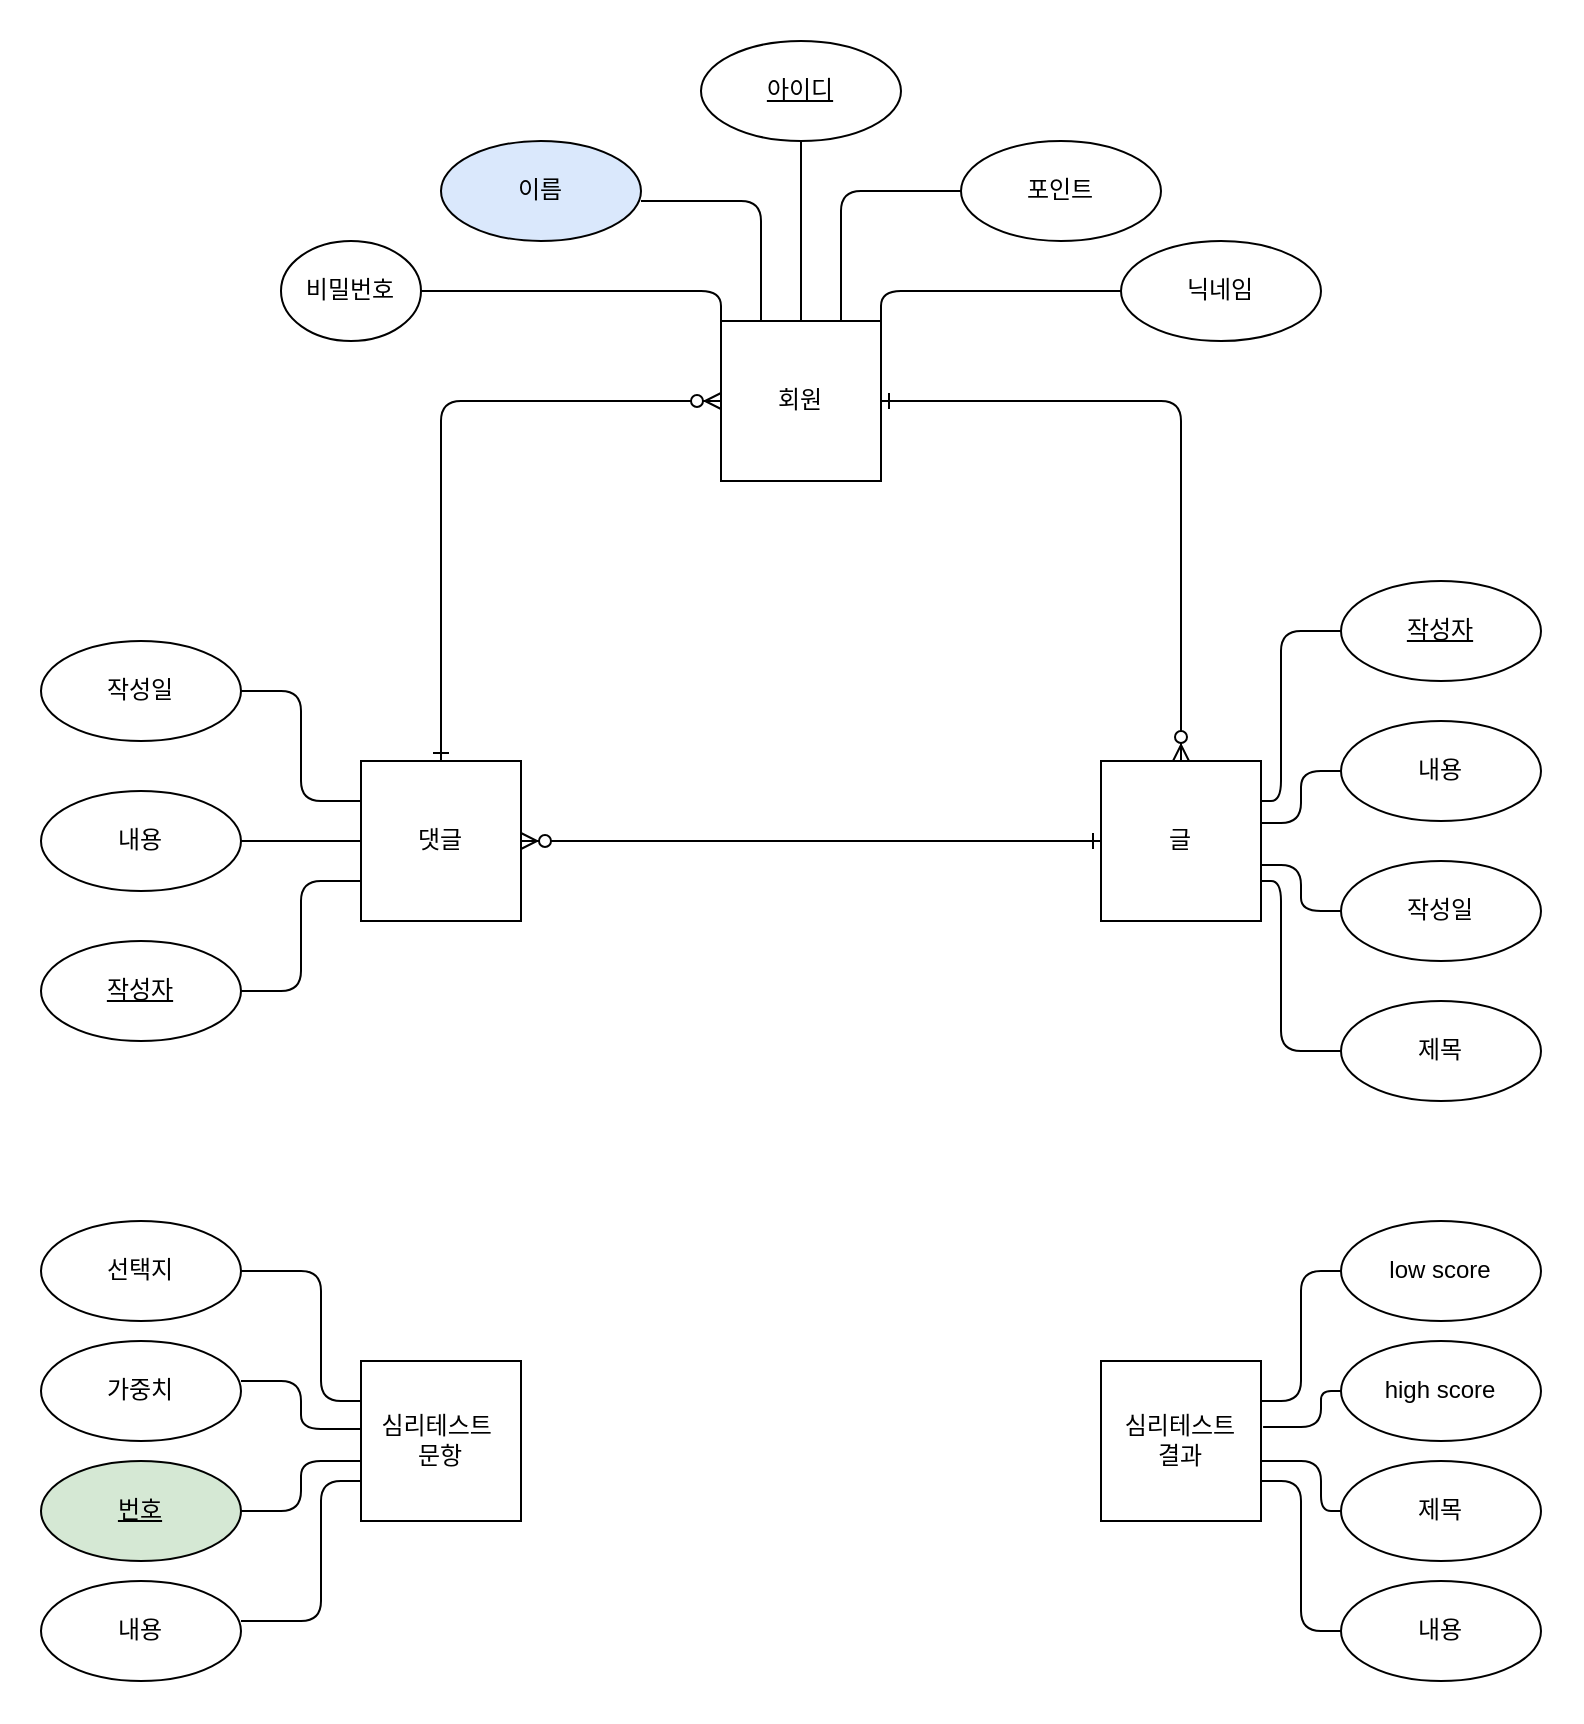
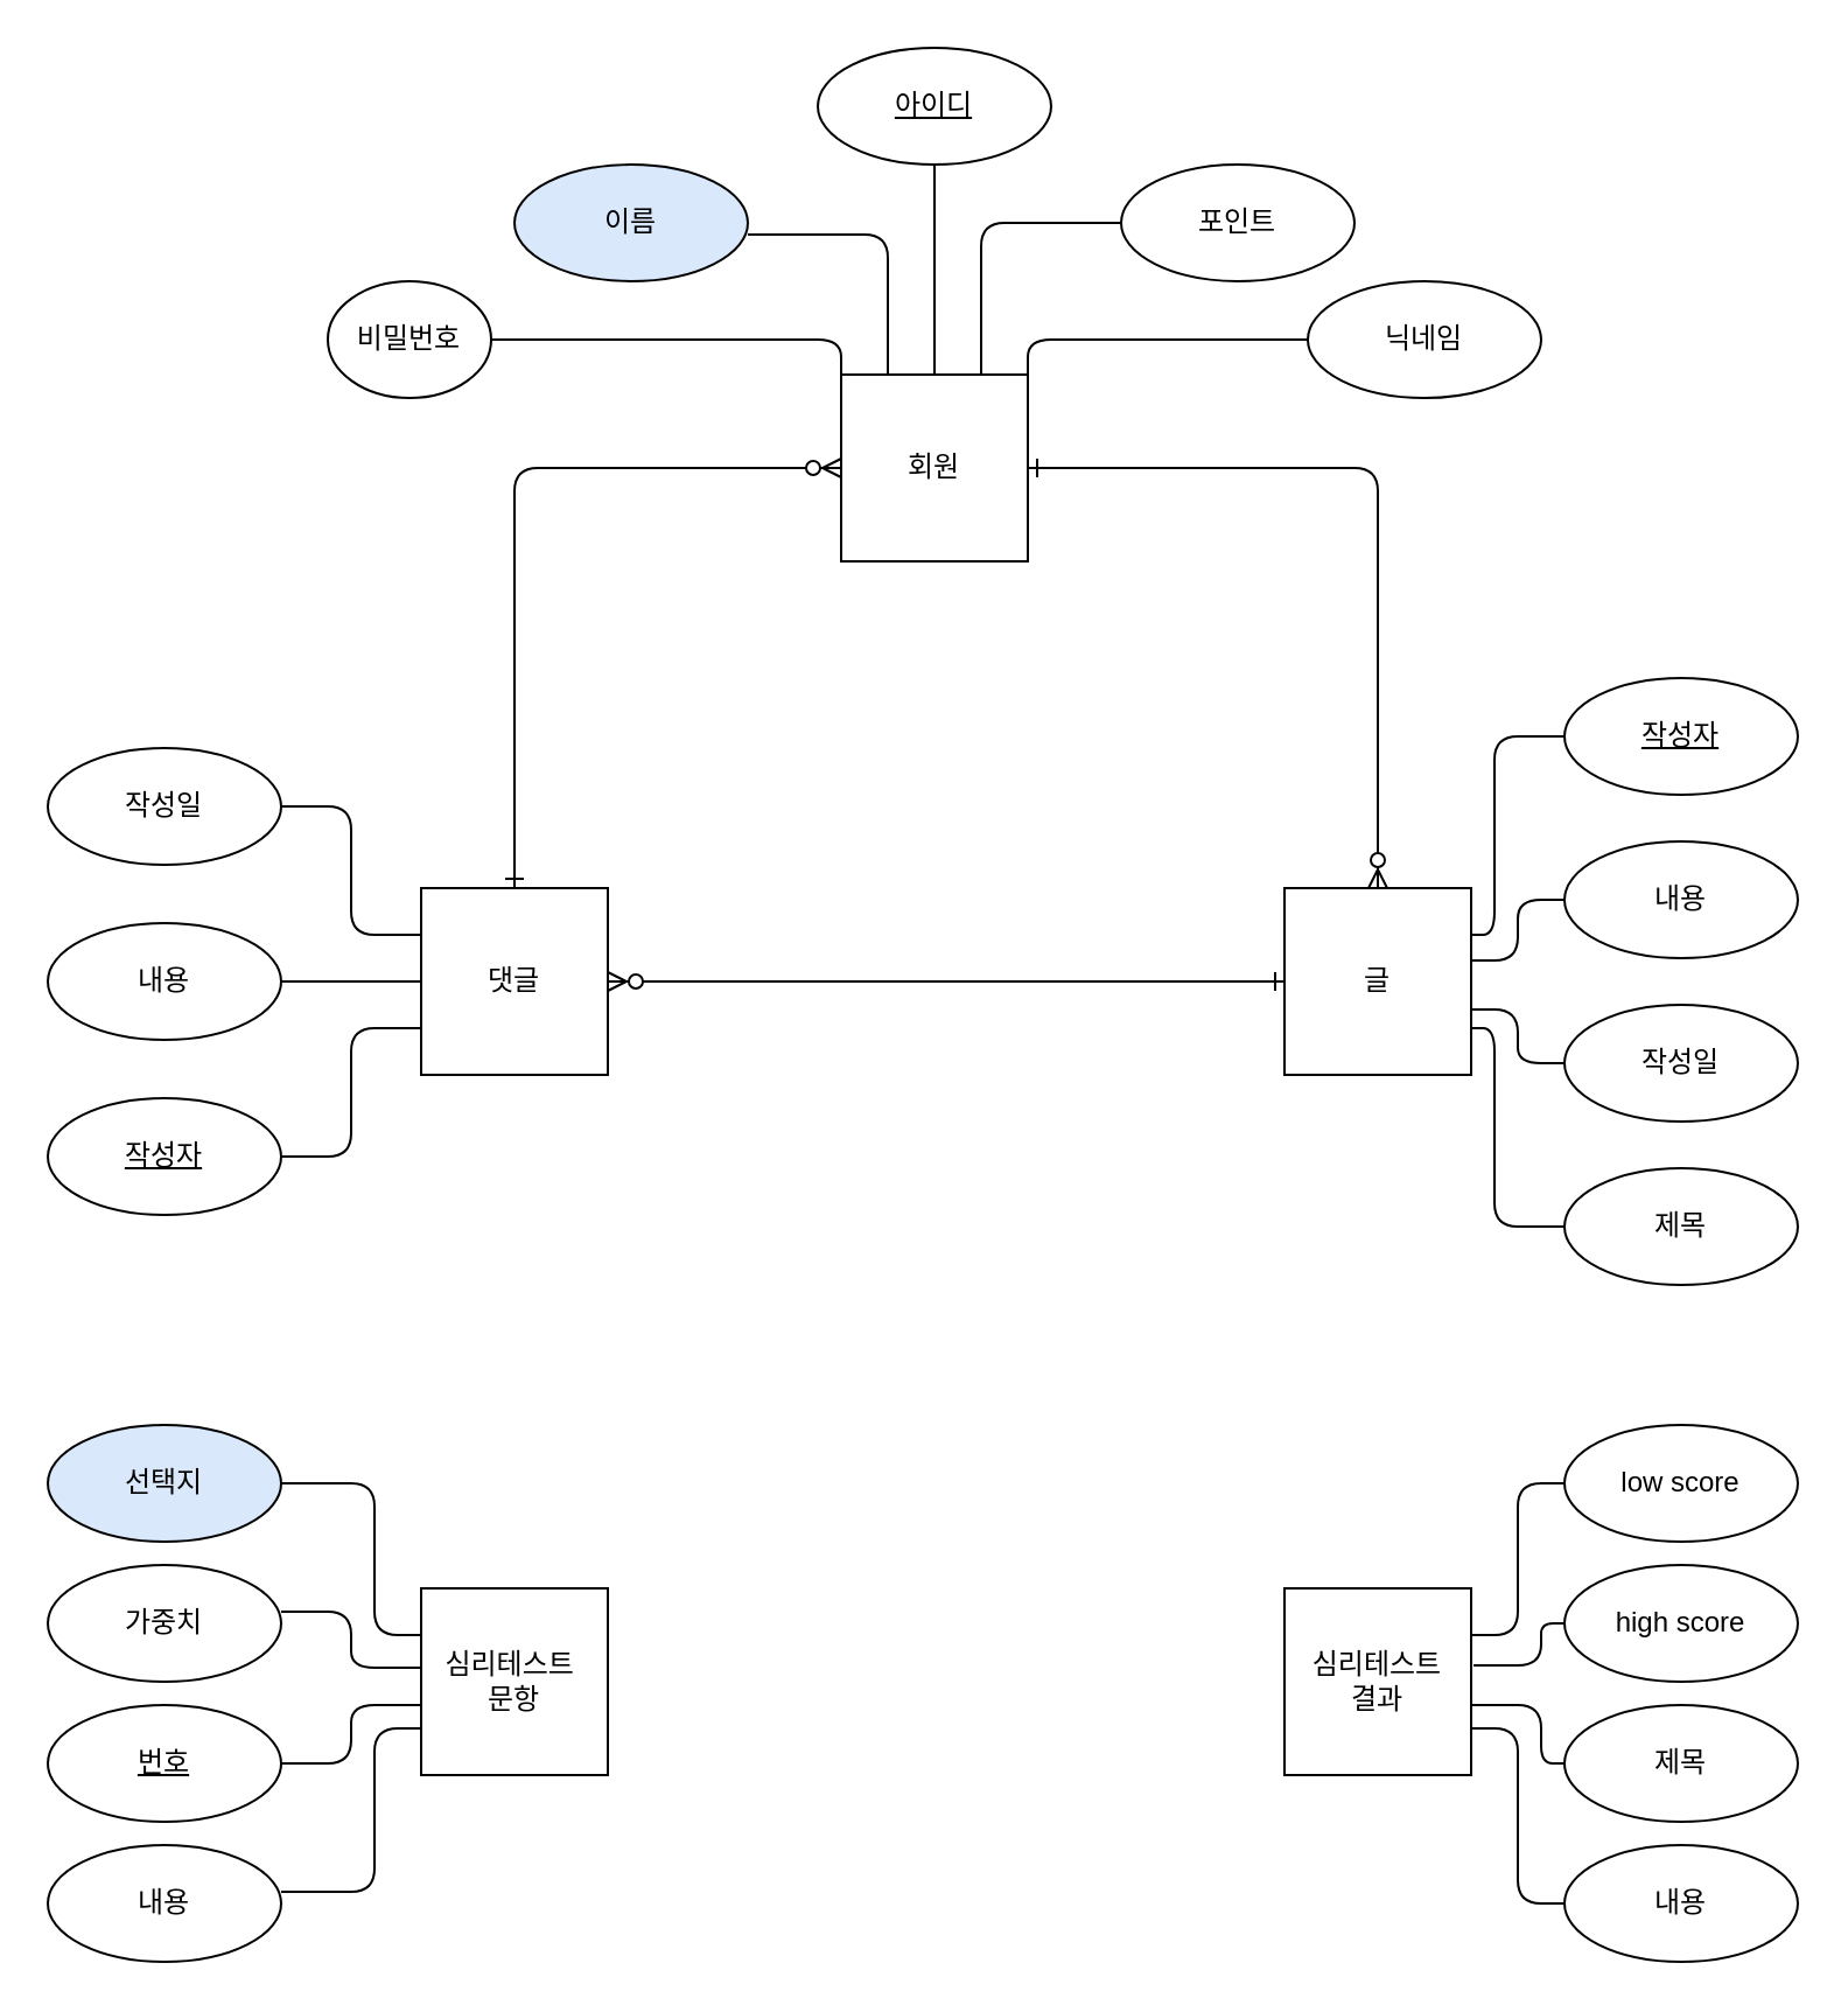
- <mxCell id="24" value="선택지" style="ellipse;whiteSpace=wrap;html=1;" vertex="1" parent="1"><mxGeometry x="20" y="610" width="100" height="50" as="geometry" /></mxCell>
+ <mxCell id="24" value="선택지" style="ellipse;whiteSpace=wrap;html=1;fillColor=#dae8fc;" vertex="1" parent="1"><mxGeometry x="20" y="610" width="100" height="50" as="geometry" /></mxCell>
- <mxCell id="22" value="&lt;u&gt;번호&lt;/u&gt;" style="ellipse;whiteSpace=wrap;html=1;fillColor=#d5e8d4;" vertex="1" parent="1"><mxGeometry x="20" y="730" width="100" height="50" as="geometry" /></mxCell>
+ <mxCell id="22" value="&lt;u&gt;번호&lt;/u&gt;" style="ellipse;whiteSpace=wrap;html=1;" vertex="1" parent="1"><mxGeometry x="20" y="730" width="100" height="50" as="geometry" /></mxCell>
